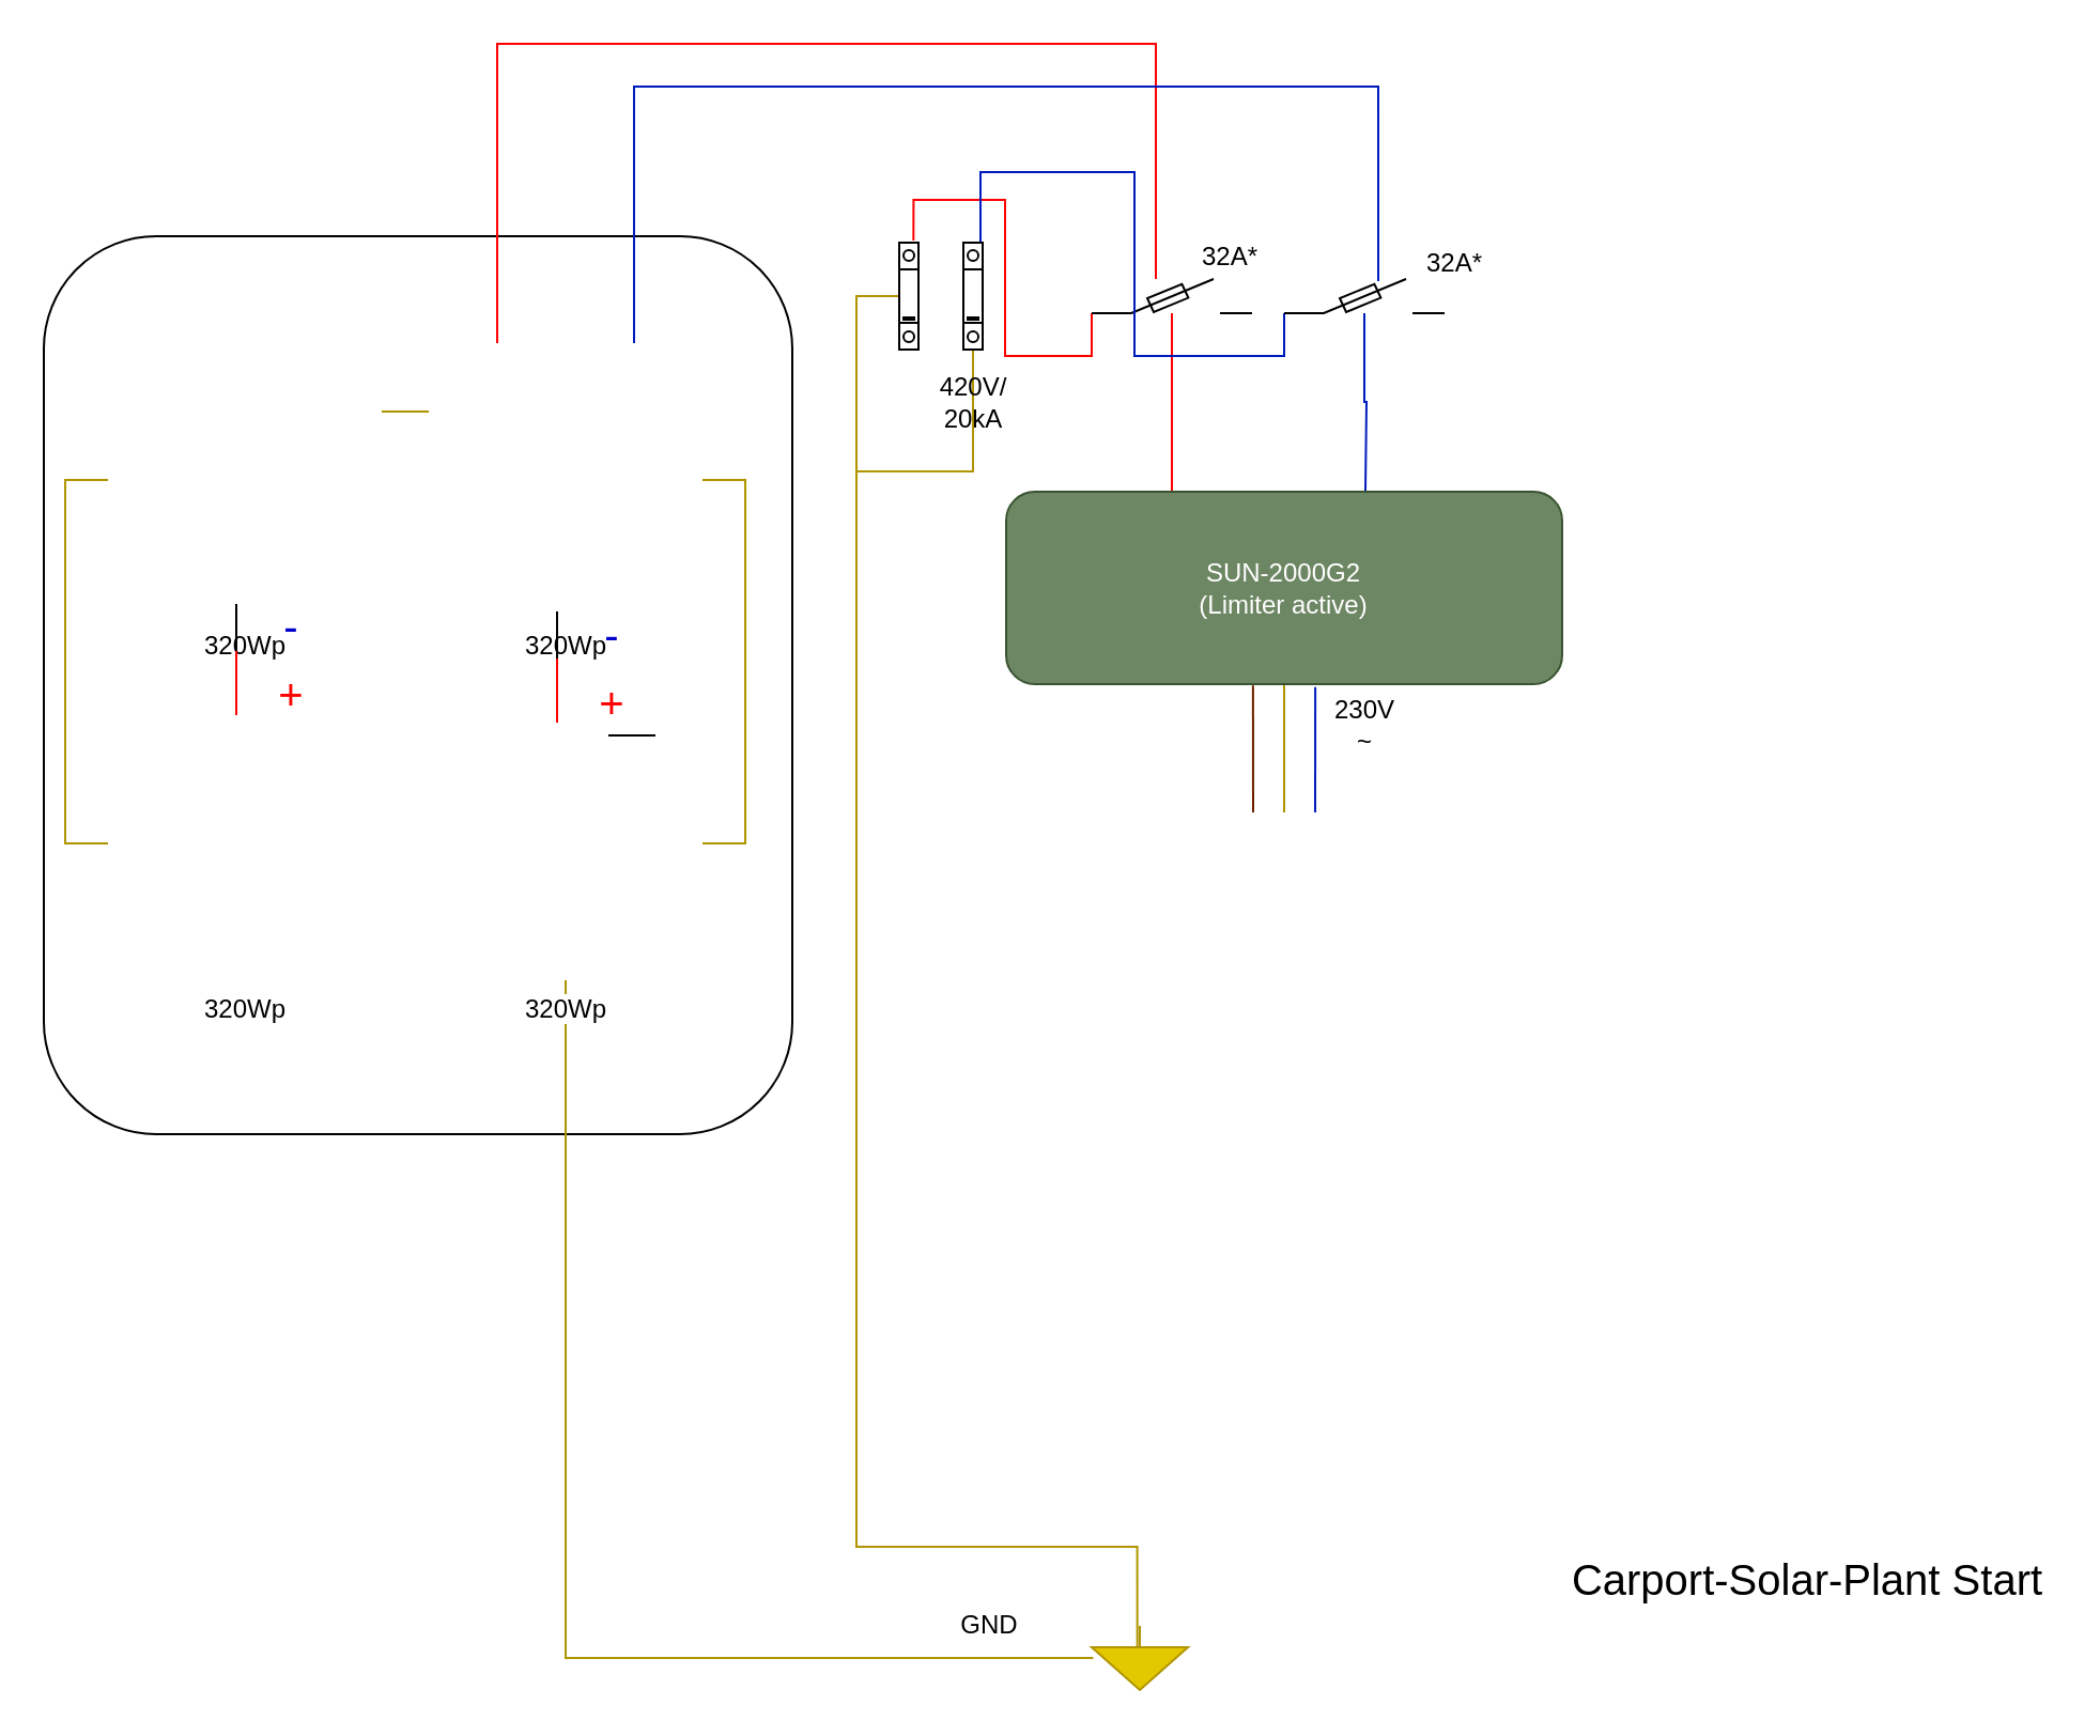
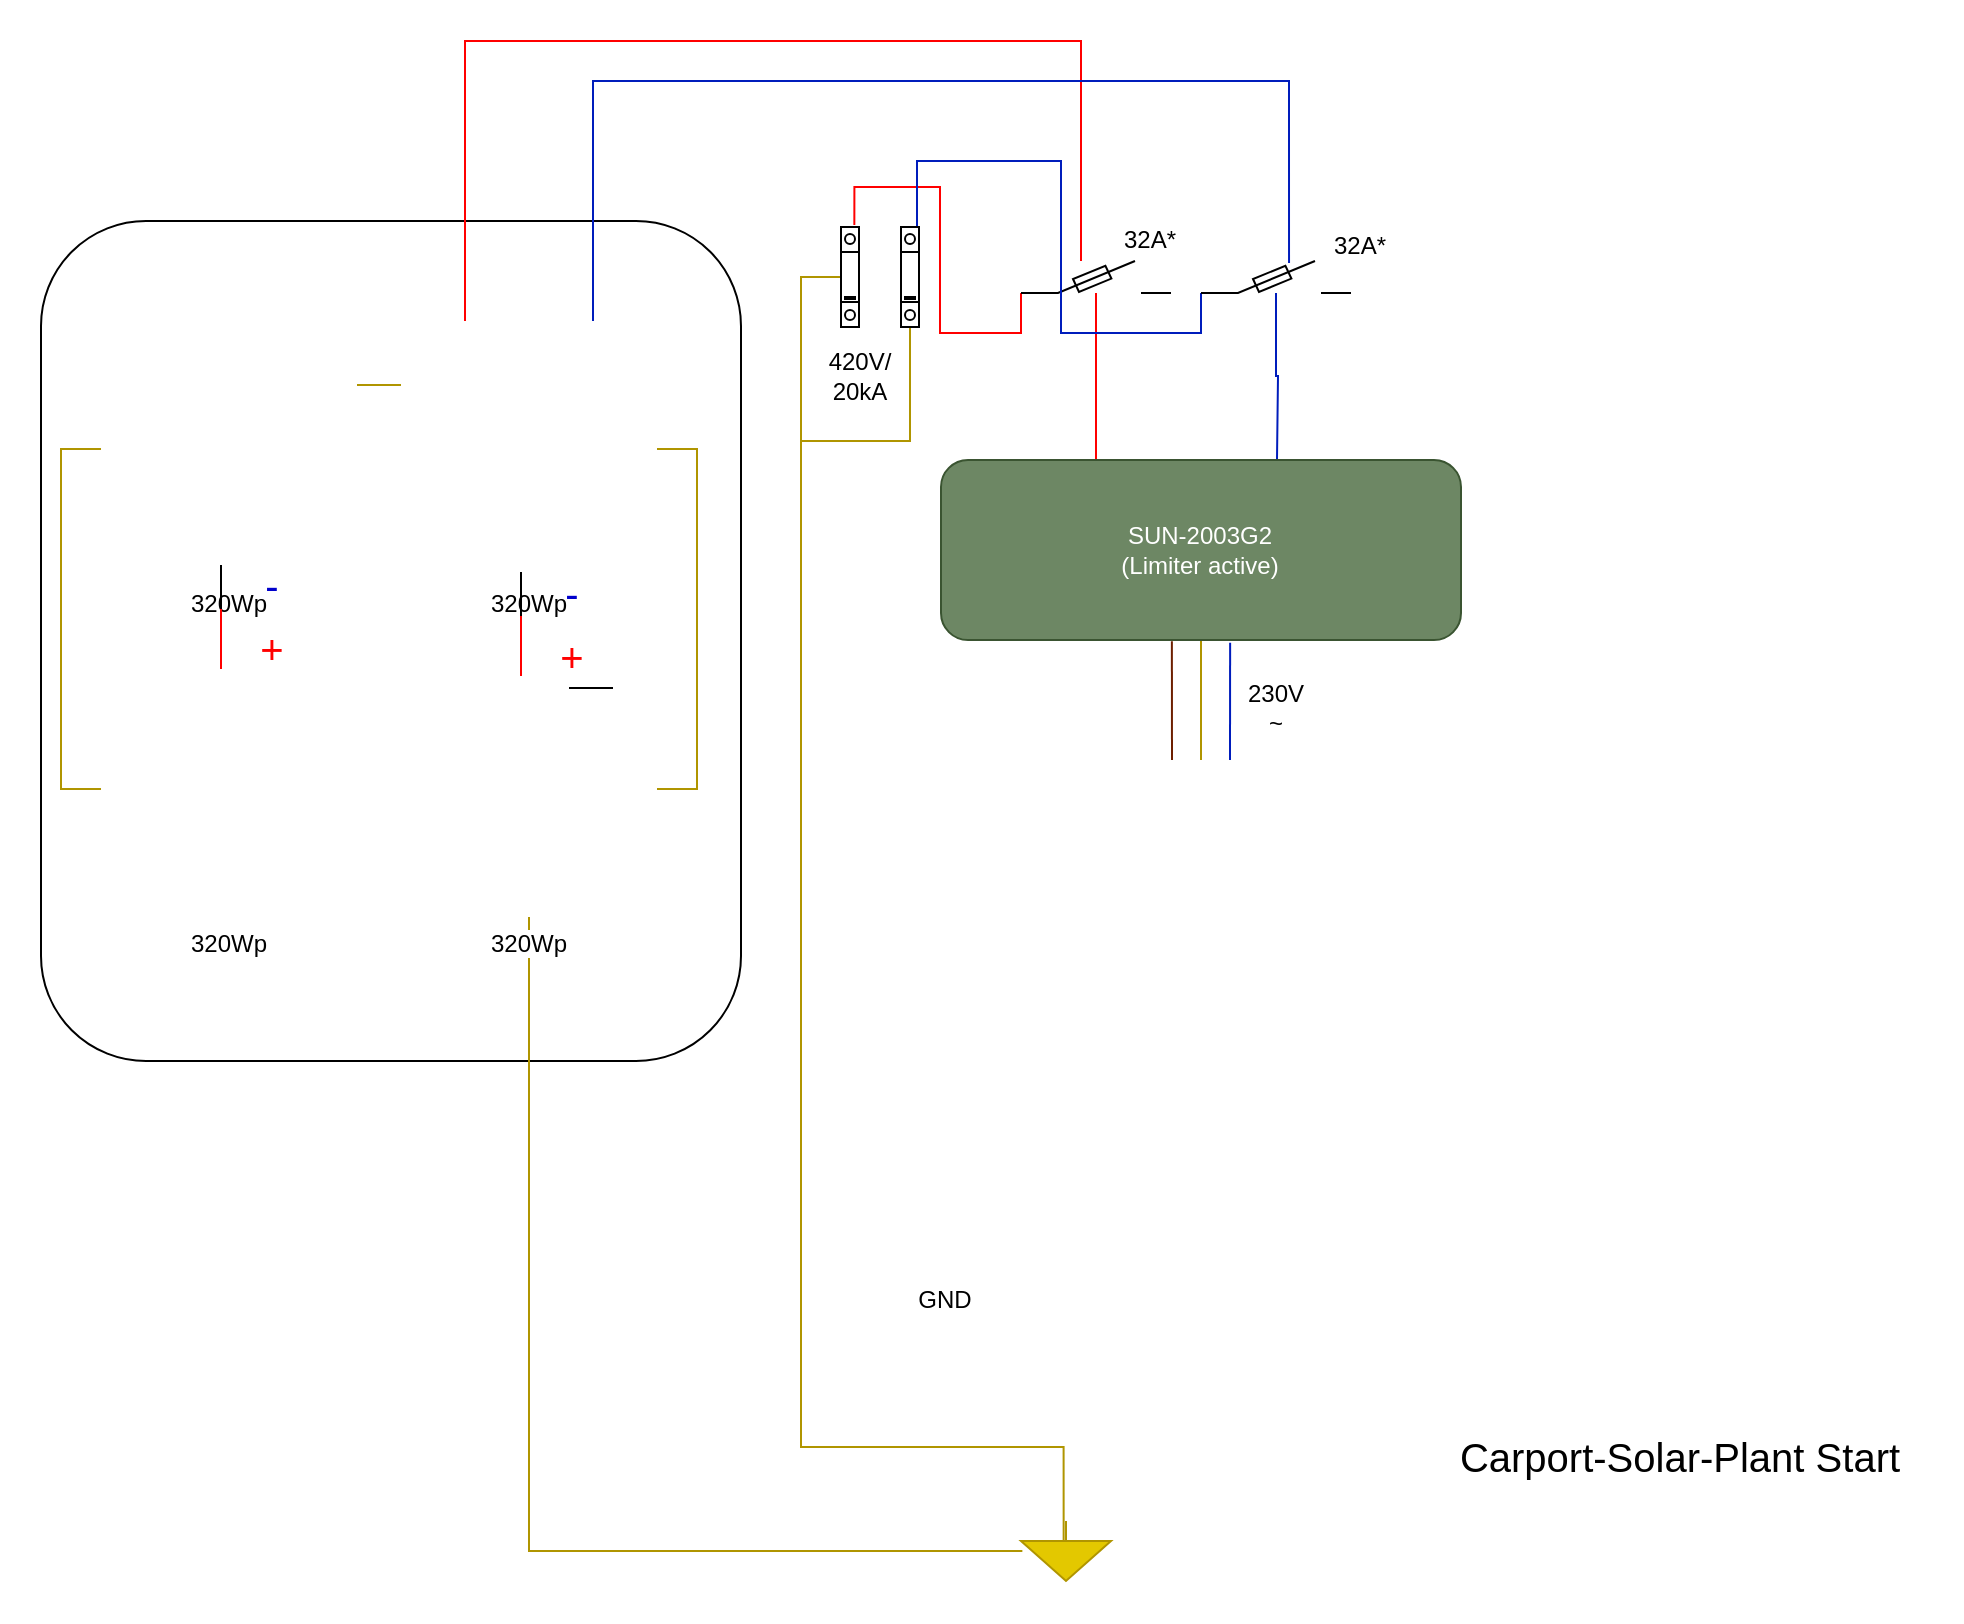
- <mxCell id="35" value="420V/&lt;br&gt;20kA" style="text;html=1;strokeColor=none;fillColor=none;align=center;verticalAlign=middle;whiteSpace=wrap;rounded=0;" parent="1" vertex="1"><mxGeometry x="435" y="178" width="40" height="20" as="geometry" /></mxCell>
+ <mxCell id="35" value="420V/&lt;br&gt;20kA" style="text;html=1;strokeColor=none;fillColor=none;align=center;verticalAlign=middle;whiteSpace=wrap;rounded=0;" parent="1" vertex="1"><mxGeometry x="410" y="178" width="40" height="20" as="geometry" /></mxCell>
- <mxCell id="26" value="SUN-2000G2&lt;br&gt;(Limiter active)" style="rounded=1;whiteSpace=wrap;html=1;fillColor=#6d8764;strokeColor=#3A5431;fontColor=#ffffff;" parent="1" vertex="1"><mxGeometry x="470" y="229.5" width="260" height="90" as="geometry" /></mxCell>
+ <mxCell id="26" value="SUN-2003G2&lt;br&gt;(Limiter active)" style="rounded=1;whiteSpace=wrap;html=1;fillColor=#6d8764;strokeColor=#3A5431;fontColor=#ffffff;" parent="1" vertex="1"><mxGeometry x="470" y="229.5" width="260" height="90" as="geometry" /></mxCell>
- <mxCell id="33" value="230V ~" style="text;html=1;strokeColor=none;fillColor=none;align=center;verticalAlign=middle;whiteSpace=wrap;rounded=0;" parent="1" vertex="1"><mxGeometry x="618" y="328.5" width="40" height="20" as="geometry" /></mxCell>
+ <mxCell id="33" value="230V ~" style="text;html=1;strokeColor=none;fillColor=none;align=center;verticalAlign=middle;whiteSpace=wrap;rounded=0;" parent="1" vertex="1"><mxGeometry x="618" y="343.5" width="40" height="20" as="geometry" /></mxCell>
- <mxCell id="44" value="Carport-Solar-Plant Start" style="text;html=1;strokeColor=none;fillColor=none;align=center;verticalAlign=middle;whiteSpace=wrap;rounded=0;fontSize=20;" parent="1" vertex="1"><mxGeometry x="730" y="713" width="230" height="50" as="geometry" /></mxCell>
+ <mxCell id="44" value="Carport-Solar-Plant Start" style="text;html=1;strokeColor=none;fillColor=none;align=center;verticalAlign=middle;whiteSpace=wrap;rounded=0;fontSize=20;" parent="1" vertex="1"><mxGeometry x="725" y="703" width="230" height="50" as="geometry" /></mxCell>
- <mxCell id="34" value="GND" style="text;html=1;strokeColor=none;fillColor=none;align=center;verticalAlign=middle;whiteSpace=wrap;rounded=0;" parent="1" vertex="1"><mxGeometry x="430" y="750" width="65" height="20" as="geometry" /></mxCell>
+ <mxCell id="34" value="GND" style="text;html=1;strokeColor=none;fillColor=none;align=center;verticalAlign=middle;whiteSpace=wrap;rounded=0;" parent="1" vertex="1"><mxGeometry x="440" y="640" width="65" height="20" as="geometry" /></mxCell>
